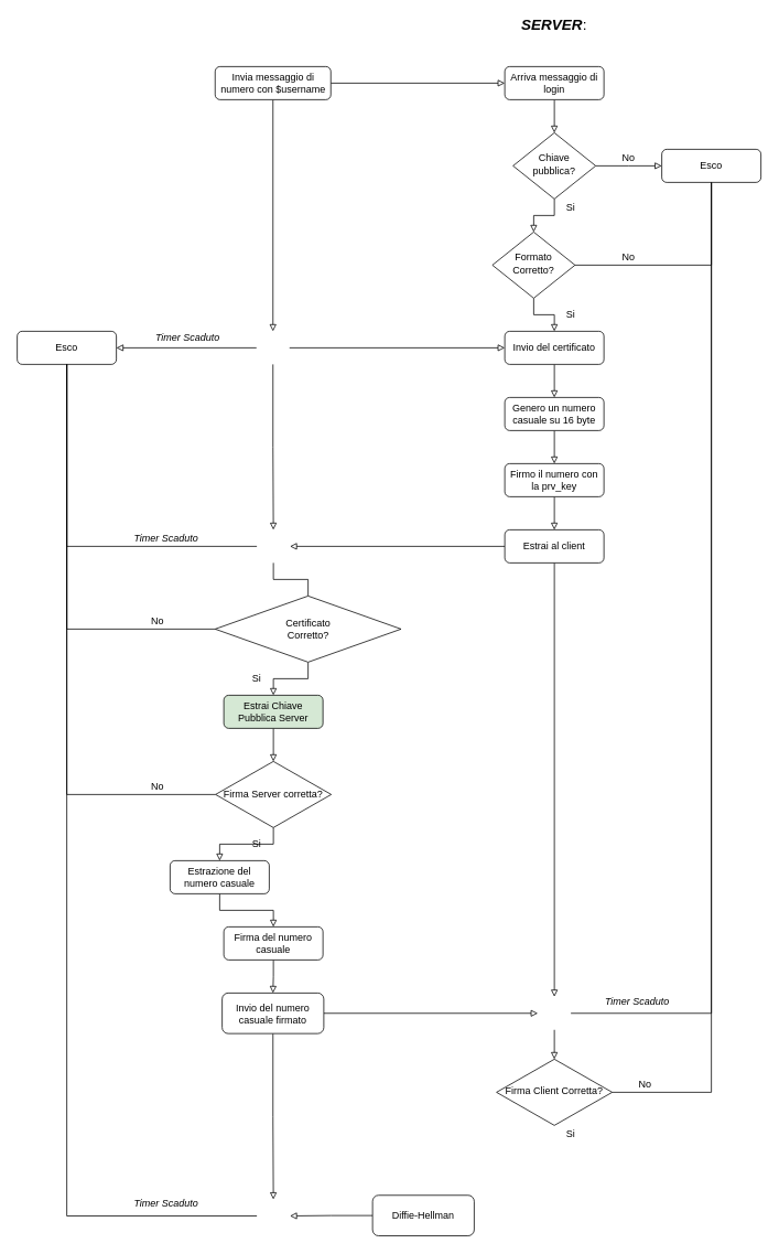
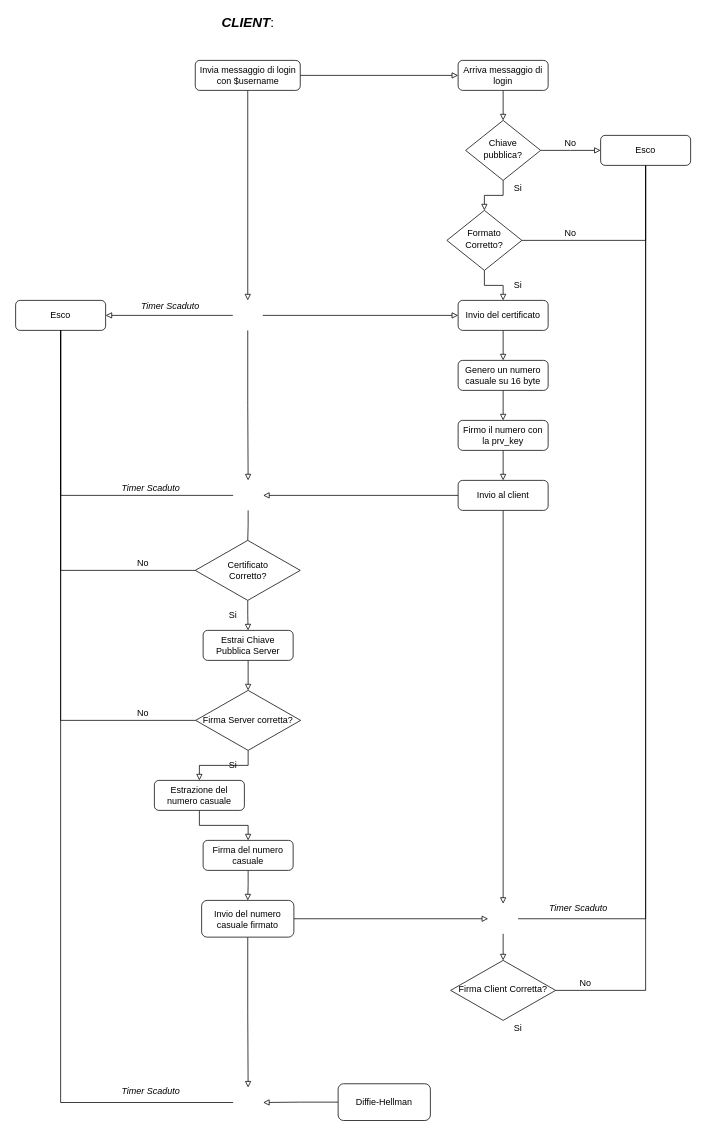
+ <mxCell id="24" value="&lt;i&gt;&lt;b&gt;&lt;font style=&quot;font-size: 18px&quot;&gt;CLIENT&lt;/font&gt;&lt;/b&gt;&lt;/i&gt;&lt;font style=&quot;font-size: 18px&quot;&gt;:&lt;/font&gt;" style="text;html=1;strokeColor=none;fillColor=none;align=center;verticalAlign=middle;whiteSpace=wrap;rounded=0;" vertex="1" parent="1"><mxGeometry x="250" y="20" width="160" height="20" as="geometry" /></mxCell>
- <mxCell id="23" value="&lt;i&gt;&lt;b&gt;&lt;font style=&quot;font-size: 18px&quot;&gt;SERVER&lt;/font&gt;&lt;/b&gt;&lt;/i&gt;&lt;font style=&quot;font-size: 18px&quot;&gt;:&lt;/font&gt;" style="text;html=1;strokeColor=none;fillColor=none;align=center;verticalAlign=middle;whiteSpace=wrap;rounded=0;" vertex="1" parent="1"><mxGeometry x="610" y="20" width="120" height="20" as="geometry" /></mxCell>
- <mxCell id="6" value="Invia messaggio di numero con $username" style="rounded=1;whiteSpace=wrap;html=1;fontSize=12;glass=0;strokeWidth=1;shadow=0;" vertex="1" parent="1"><mxGeometry x="259.5" y="80" width="140" height="40" as="geometry" /></mxCell>
+ <mxCell id="6" value="Invia messaggio di login con $username" style="rounded=1;whiteSpace=wrap;html=1;fontSize=12;glass=0;strokeWidth=1;shadow=0;" vertex="1" parent="1"><mxGeometry x="259.5" y="80" width="140" height="40" as="geometry" /></mxCell>
- <mxCell id="22" value="Estrai al client" style="rounded=1;whiteSpace=wrap;html=1;fontSize=12;glass=0;strokeWidth=1;shadow=0;" vertex="1" parent="1"><mxGeometry x="610" y="640" width="120" height="40" as="geometry" /></mxCell>
+ <mxCell id="22" value="Invio al client" style="rounded=1;whiteSpace=wrap;html=1;fontSize=12;glass=0;strokeWidth=1;shadow=0;" vertex="1" parent="1"><mxGeometry x="610" y="640" width="120" height="40" as="geometry" /></mxCell>
- <mxCell id="41" value="&lt;div&gt;Certificato &lt;br&gt;&lt;/div&gt;&lt;div&gt;Corretto?&lt;/div&gt;" style="rhombus;whiteSpace=wrap;html=1;" vertex="1" parent="1"><mxGeometry x="259.5" y="720" width="225" height="80" as="geometry" /></mxCell>
+ <mxCell id="41" value="&lt;div&gt;Certificato &lt;br&gt;&lt;/div&gt;&lt;div&gt;Corretto?&lt;/div&gt;" style="rhombus;whiteSpace=wrap;html=1;" vertex="1" parent="1"><mxGeometry x="259.5" y="720" width="140" height="80" as="geometry" /></mxCell>
- <mxCell id="44" value="Estrai Chiave Pubblica Server" style="rounded=1;whiteSpace=wrap;html=1;fontSize=12;glass=0;strokeWidth=1;shadow=0;fillColor=#d5e8d4;" vertex="1" parent="1"><mxGeometry x="270" y="840" width="120" height="40" as="geometry" /></mxCell>
+ <mxCell id="44" value="Estrai Chiave Pubblica Server" style="rounded=1;whiteSpace=wrap;html=1;fontSize=12;glass=0;strokeWidth=1;shadow=0;" vertex="1" parent="1"><mxGeometry x="270" y="840" width="120" height="40" as="geometry" /></mxCell>
